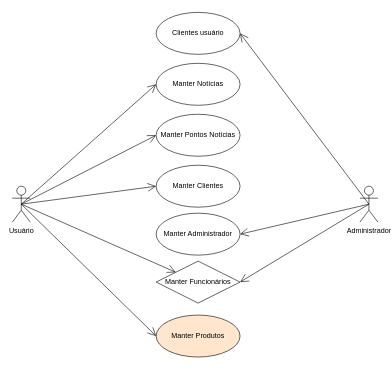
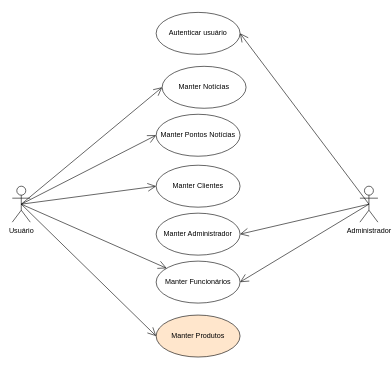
- <mxCell id="16" value="Clientes usuário" style="ellipse;whiteSpace=wrap;html=1;" vertex="1" parent="1"><mxGeometry x="260" y="20" width="140" height="70" as="geometry" /></mxCell>
+ <mxCell id="16" value="Autenticar usuário" style="ellipse;whiteSpace=wrap;html=1;" vertex="1" parent="1"><mxGeometry x="260" y="20" width="140" height="70" as="geometry" /></mxCell>
- <mxCell id="3" value="Manter Notícias" style="ellipse;whiteSpace=wrap;html=1;" parent="1" vertex="1"><mxGeometry x="260" y="105" width="140" height="70" as="geometry" /></mxCell>
+ <mxCell id="3" value="Manter Notícias" style="ellipse;whiteSpace=wrap;html=1;" parent="1" vertex="1"><mxGeometry x="270" y="110" width="140" height="70" as="geometry" /></mxCell>
- <mxCell id="7" value="Manter Funcionários" style="rhombus;whiteSpace=wrap;html=1;" parent="1" vertex="1"><mxGeometry x="260" y="435" width="140" height="70" as="geometry" /></mxCell>
+ <mxCell id="7" value="Manter Funcionários" style="ellipse;whiteSpace=wrap;html=1;" parent="1" vertex="1"><mxGeometry x="260" y="435" width="140" height="70" as="geometry" /></mxCell>
